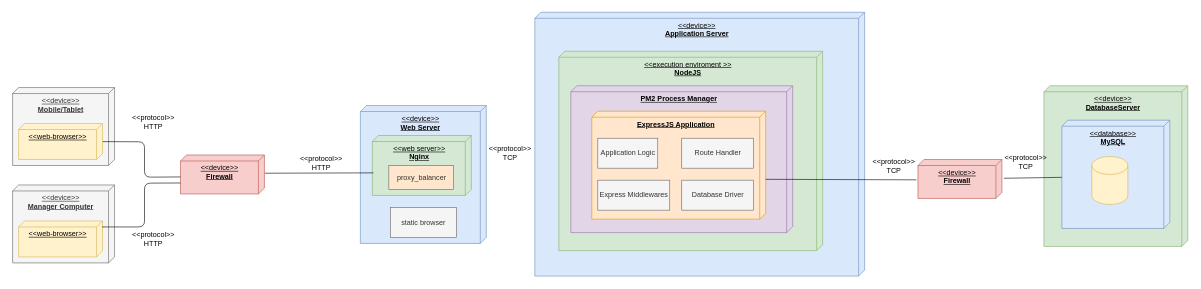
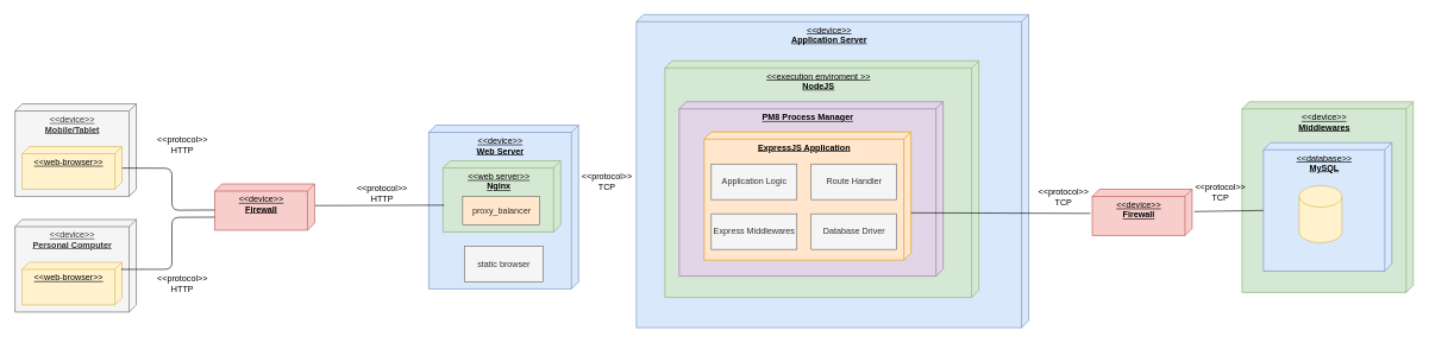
- <mxCell id="5" value="&lt;b&gt;PM2 Process Manager&lt;/b&gt;" style="verticalAlign=top;align=center;spacingTop=8;spacingLeft=2;spacingRight=12;shape=cube;size=10;direction=south;fontStyle=4;html=1;fillColor=#e1d5e7;strokeColor=#9673a6;" vertex="1" parent="1"><mxGeometry x="951" y="142.5" width="370" height="245" as="geometry" /></mxCell>
+ <mxCell id="5" value="&lt;b&gt;PM8 Process Manager&lt;/b&gt;" style="verticalAlign=top;align=center;spacingTop=8;spacingLeft=2;spacingRight=12;shape=cube;size=10;direction=south;fontStyle=4;html=1;fillColor=#e1d5e7;strokeColor=#9673a6;" vertex="1" parent="1"><mxGeometry x="951" y="142.5" width="370" height="245" as="geometry" /></mxCell>
- <mxCell id="2" value="&lt;div&gt;&amp;lt;&amp;lt;device&amp;gt;&amp;gt;&lt;/div&gt;&lt;div&gt;&lt;b&gt;DatabaseServer&lt;/b&gt;&lt;br&gt;&lt;/div&gt;" style="verticalAlign=top;align=center;spacingTop=8;spacingLeft=2;spacingRight=12;shape=cube;size=10;direction=south;fontStyle=4;html=1;fillColor=#d5e8d4;strokeColor=#82b366;" vertex="1" parent="1"><mxGeometry x="1740" y="142.5" width="240" height="268" as="geometry" /></mxCell>
+ <mxCell id="2" value="&lt;div&gt;&amp;lt;&amp;lt;device&amp;gt;&amp;gt;&lt;/div&gt;&lt;div&gt;&lt;b&gt;Middlewares&lt;/b&gt;&lt;br&gt;&lt;/div&gt;" style="verticalAlign=top;align=center;spacingTop=8;spacingLeft=2;spacingRight=12;shape=cube;size=10;direction=south;fontStyle=4;html=1;fillColor=#d5e8d4;strokeColor=#82b366;" vertex="1" parent="1"><mxGeometry x="1740" y="142.5" width="240" height="268" as="geometry" /></mxCell>
- <mxCell id="22" value="Application Logic" style="html=1;fillColor=#f5f5f5;strokeColor=#666666;fontColor=#333333;" vertex="1" parent="1"><mxGeometry x="996" y="230" width="100" height="50" as="geometry" /></mxCell>
+ <mxCell id="22" value="Application Logic" style="html=1;fillColor=#f5f5f5;strokeColor=#666666;fontColor=#333333;" vertex="1" parent="1"><mxGeometry x="996" y="230" width="120" height="50" as="geometry" /></mxCell>
- <mxCell id="13" value="&lt;div&gt;&amp;lt;&amp;lt;device&amp;gt;&amp;gt;&lt;/div&gt;&lt;div&gt;&lt;b&gt;Manager Computer&lt;/b&gt;&lt;br&gt;&lt;/div&gt;" style="verticalAlign=top;align=center;spacingTop=8;spacingLeft=2;spacingRight=12;shape=cube;size=10;direction=south;fontStyle=4;html=1;fillColor=#f5f5f5;strokeColor=#666666;fontColor=#333333;" vertex="1" parent="1"><mxGeometry x="20" y="308" width="170" height="130" as="geometry" /></mxCell>
+ <mxCell id="13" value="&lt;div&gt;&amp;lt;&amp;lt;device&amp;gt;&amp;gt;&lt;/div&gt;&lt;div&gt;&lt;b&gt;Personal Computer&lt;/b&gt;&lt;br&gt;&lt;/div&gt;" style="verticalAlign=top;align=center;spacingTop=8;spacingLeft=2;spacingRight=12;shape=cube;size=10;direction=south;fontStyle=4;html=1;fillColor=#f5f5f5;strokeColor=#666666;fontColor=#333333;" vertex="1" parent="1"><mxGeometry x="20" y="308" width="170" height="130" as="geometry" /></mxCell>
